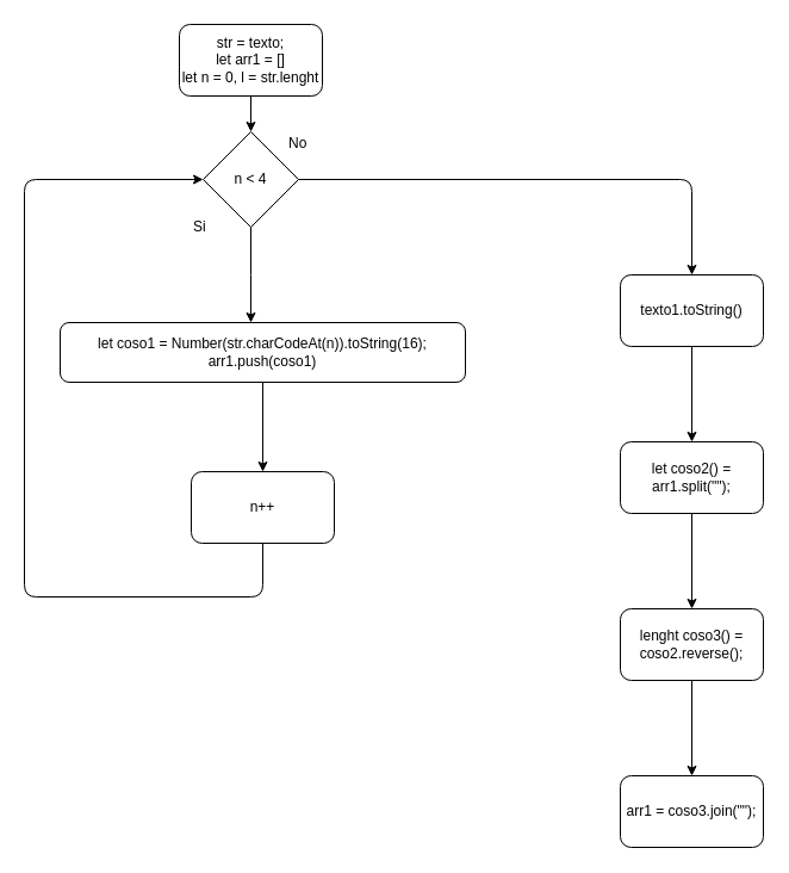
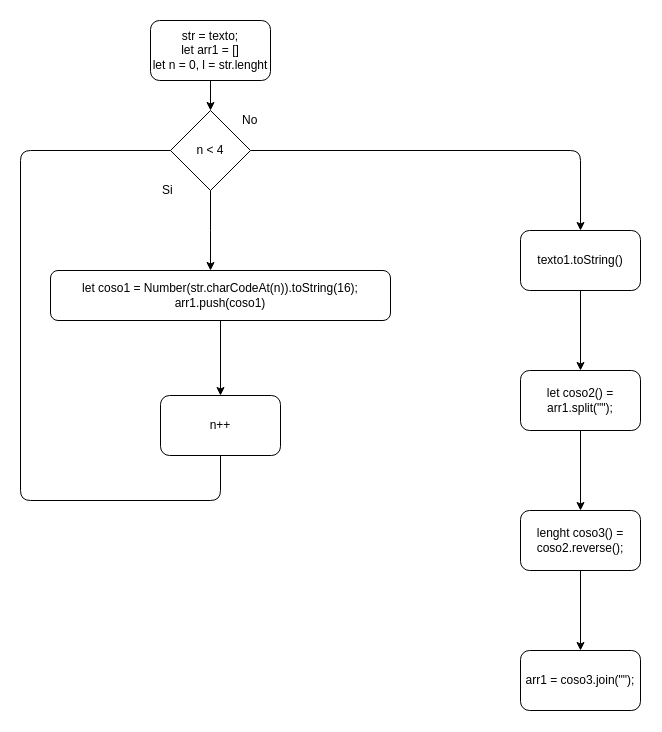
- <mxCell id="12" value="" style="endArrow=classic;html=1;exitX=0.5;exitY=1;exitDx=0;exitDy=0;entryX=0;entryY=0.5;entryDx=0;entryDy=0;" edge="1" parent="1" source="9" target="5"><mxGeometry width="50" height="50" relative="1" as="geometry"><mxPoint x="210" y="480" as="sourcePoint" /><mxPoint x="260" y="430" as="targetPoint" /><Array as="points"><mxPoint x="220" y="500" /><mxPoint y="500" x="20" /><mxPoint y="150" x="20" /></Array></mxGeometry></mxCell>
+ <mxCell id="12" value="" style="endArrow=none;html=1;exitX=0.5;exitY=1;exitDx=0;exitDy=0;entryX=0;entryY=0.5;entryDx=0;entryDy=0;" edge="1" parent="1" source="9" target="5"><mxGeometry width="50" height="50" relative="1" as="geometry"><mxPoint x="210" y="480" as="sourcePoint" /><mxPoint x="260" y="430" as="targetPoint" /><Array as="points"><mxPoint x="220" y="500" /><mxPoint y="500" x="20" /><mxPoint y="150" x="20" /></Array></mxGeometry></mxCell>
